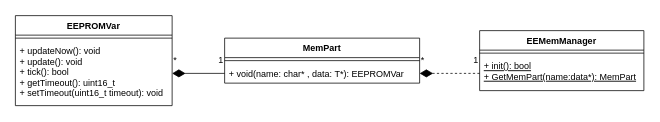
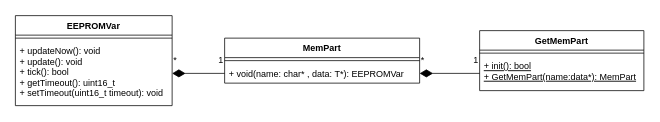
- <mxCell id="8" value="EEMemManager" style="swimlane;fontStyle=1;align=center;verticalAlign=top;childLayout=stackLayout;horizontal=1;startSize=26;horizontalStack=0;resizeParent=1;resizeParentMax=0;resizeLast=0;collapsible=1;marginBottom=0;" parent="1" vertex="1"><mxGeometry x="639" y="40" width="219" height="80" as="geometry" /></mxCell>
+ <mxCell id="8" value="GetMemPart" style="swimlane;fontStyle=1;align=center;verticalAlign=top;childLayout=stackLayout;horizontal=1;startSize=26;horizontalStack=0;resizeParent=1;resizeParentMax=0;resizeLast=0;collapsible=1;marginBottom=0;" parent="1" vertex="1"><mxGeometry x="639" y="40" width="219" height="80" as="geometry" /></mxCell>
- <mxCell id="12" style="edgeStyle=none;rounded=0;orthogonalLoop=1;jettySize=auto;html=1;exitX=0;exitY=0.5;exitDx=0;exitDy=0;entryX=1;entryY=0.5;entryDx=0;entryDy=0;startArrow=none;startFill=0;startSize=6;endArrow=diamondThin;endFill=1;endSize=15;dashed=1;" parent="1" source="10" target="7" edge="1"><mxGeometry relative="1" as="geometry" /></mxCell>
+ <mxCell id="12" style="edgeStyle=none;rounded=0;orthogonalLoop=1;jettySize=auto;html=1;exitX=0;exitY=0.5;exitDx=0;exitDy=0;entryX=1;entryY=0.5;entryDx=0;entryDy=0;startArrow=none;startFill=0;startSize=6;endArrow=diamondThin;endFill=1;endSize=15;" parent="1" source="10" target="7" edge="1"><mxGeometry relative="1" as="geometry" /></mxCell>
